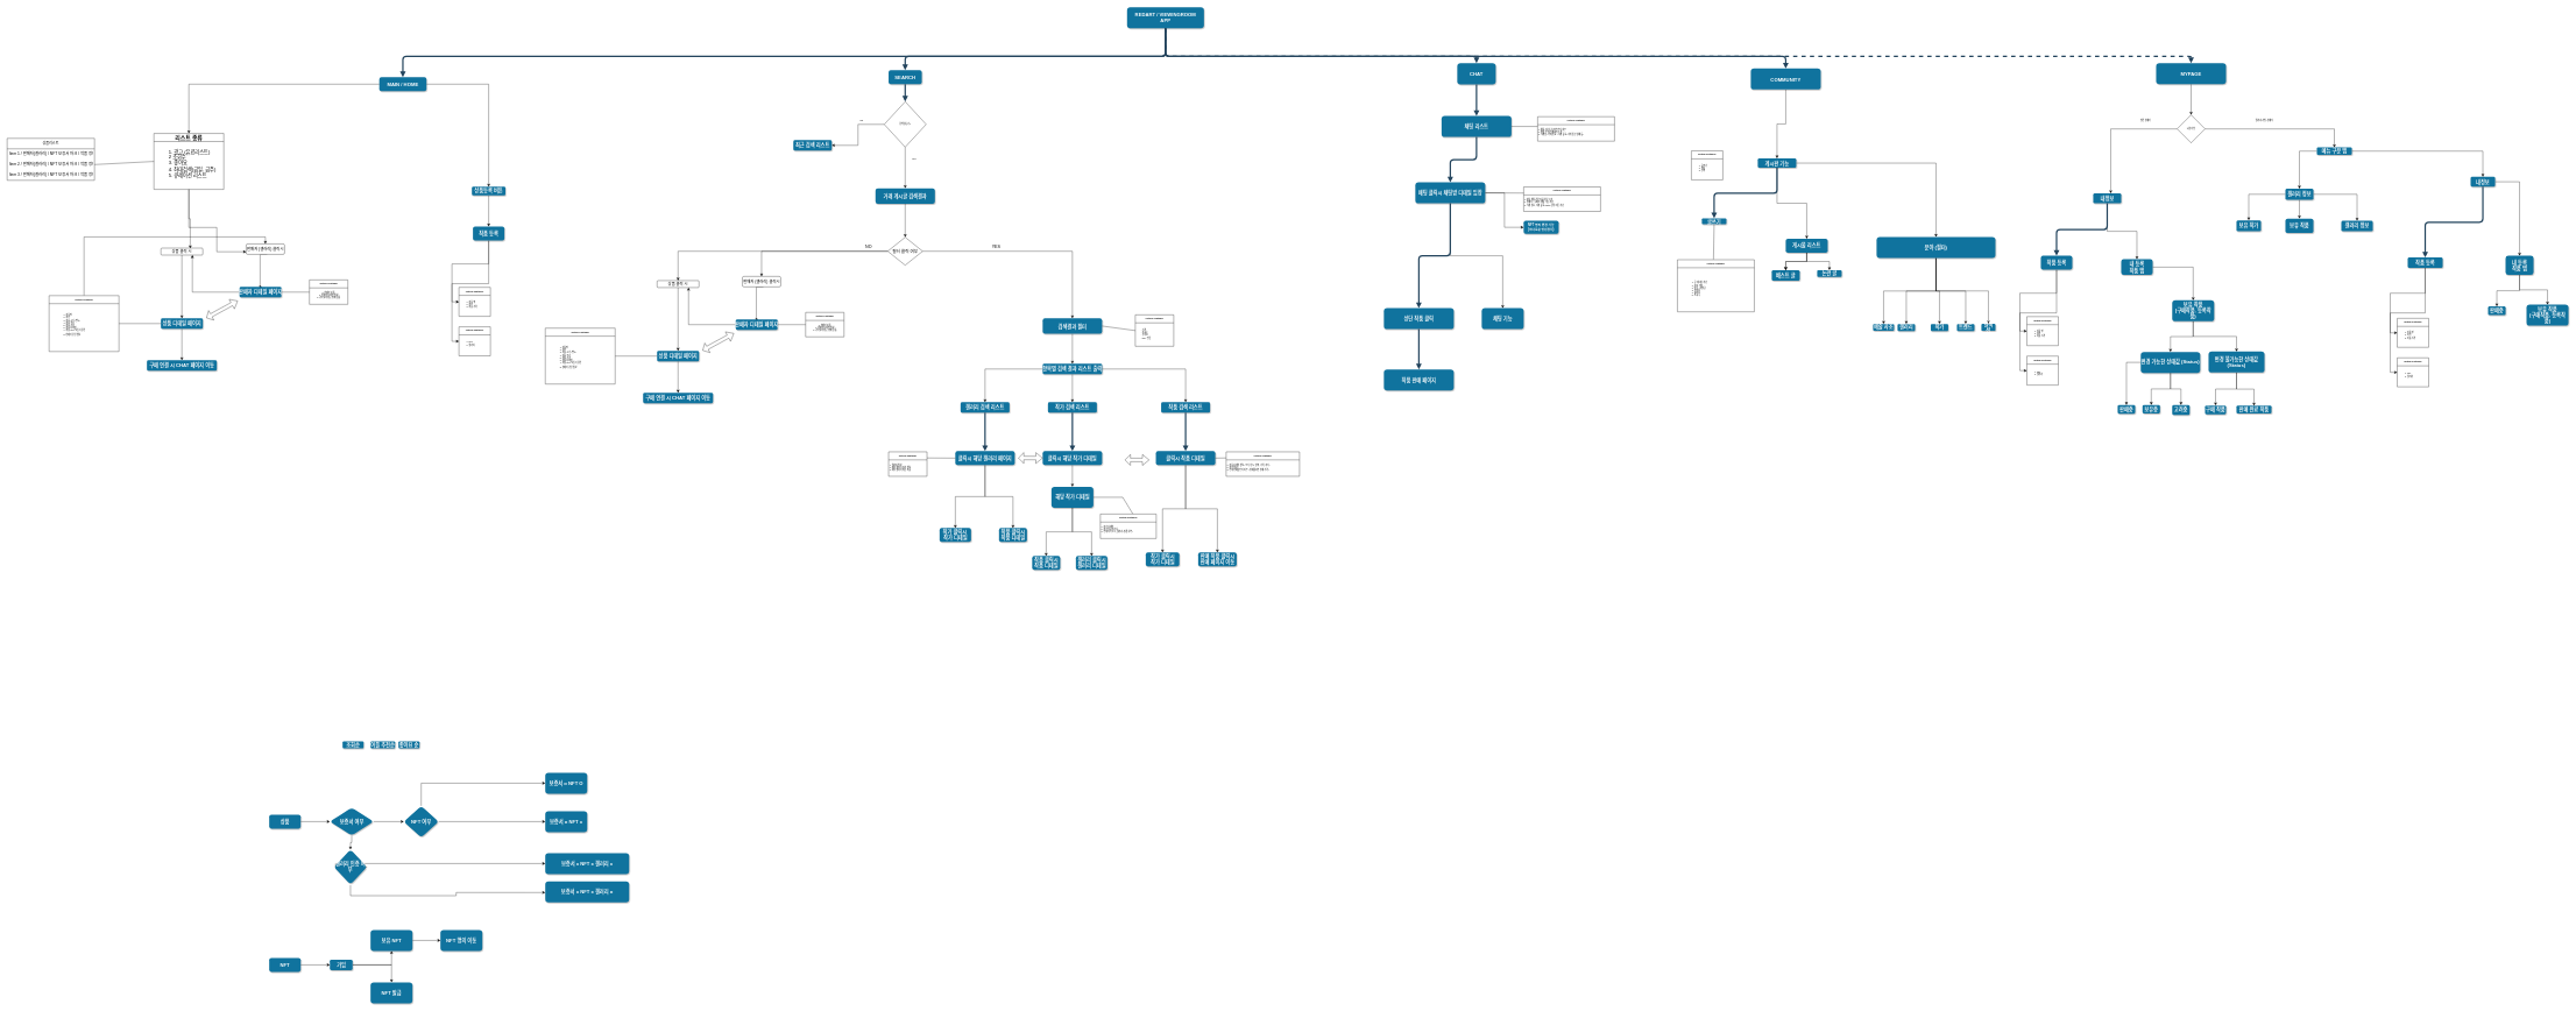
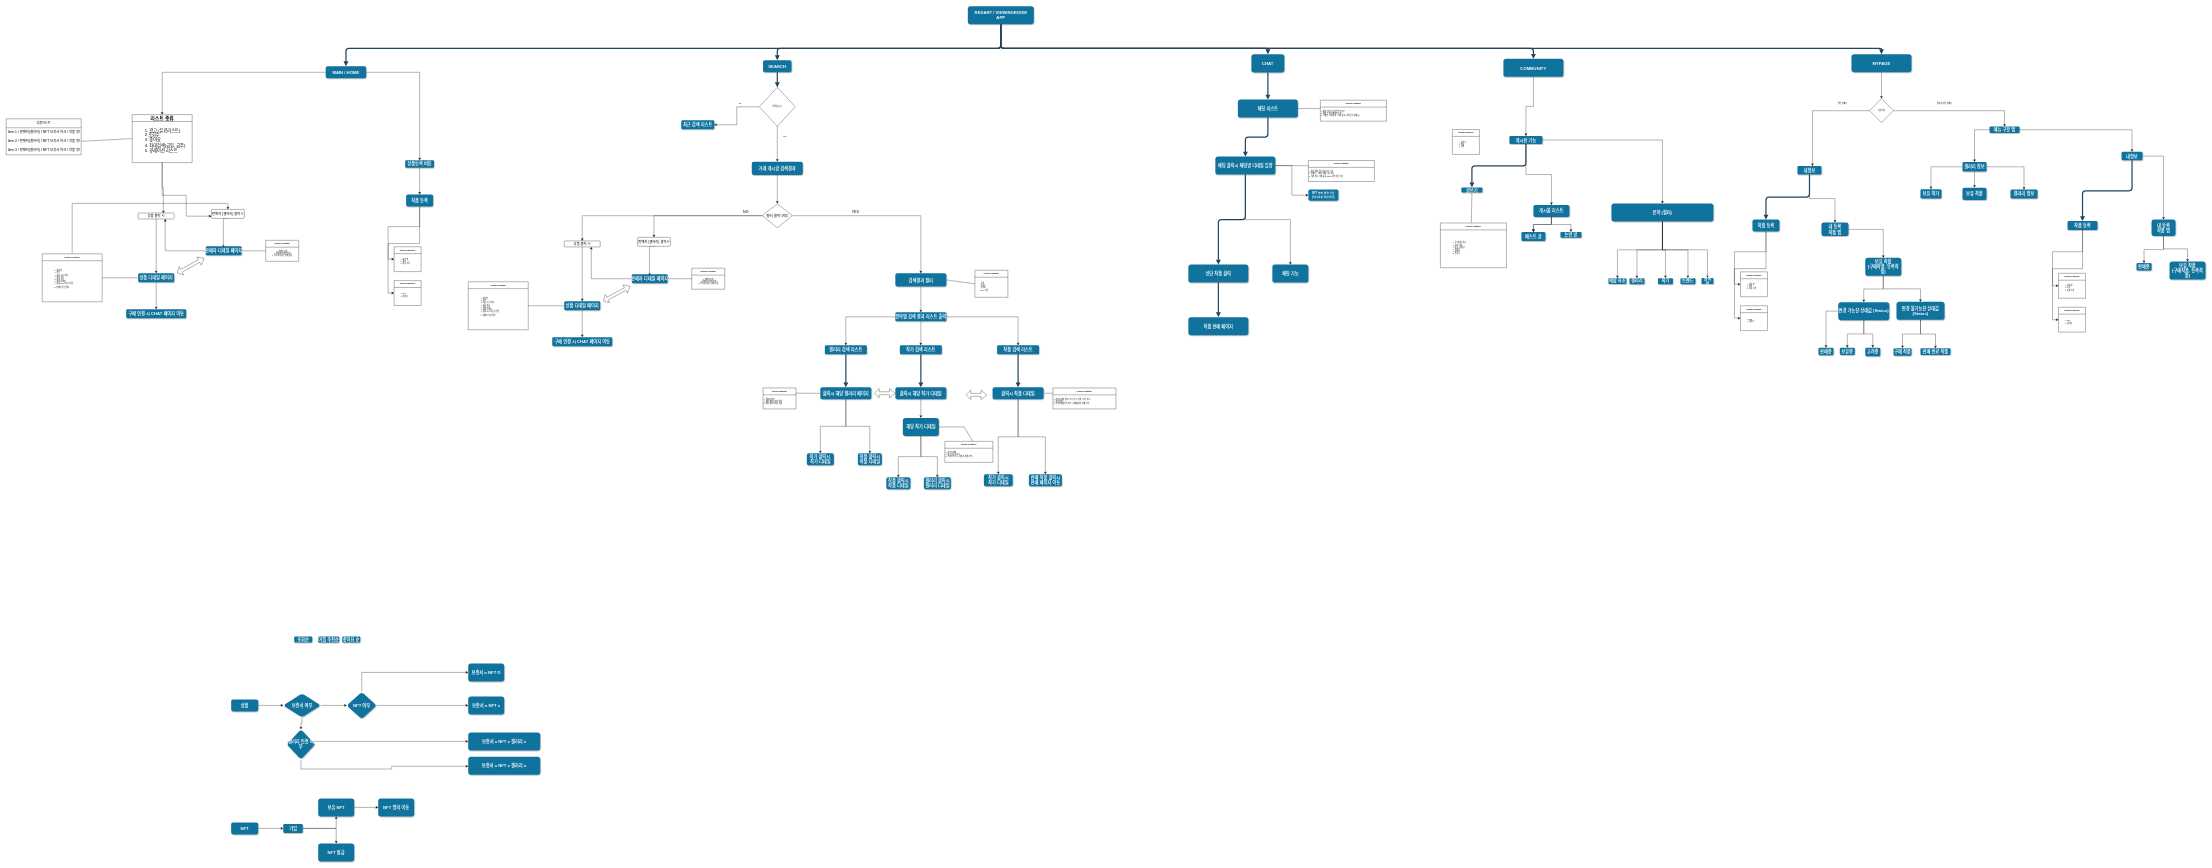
- <mxCell id="52" value="" style="edgeStyle=elbowEdgeStyle;elbow=vertical;strokeWidth=4;endArrow=block;endFill=1;fontStyle=1;strokeColor=#23445D;entryX=0.5;entryY=0;entryDx=0;entryDy=0;exitX=0.5;exitY=1;exitDx=0;exitDy=0;dashed=1;" parent="1" source="2" target="45" edge="1"><mxGeometry x="445" y="15.5" width="100" height="100" as="geometry"><mxPoint x="3610" y="30" as="sourcePoint" /><mxPoint x="4015" y="130" as="targetPoint" /><Array as="points"><mxPoint x="3670" y="160" /><mxPoint x="3815" y="395.5" /></Array></mxGeometry></mxCell>
+ <mxCell id="52" value="" style="edgeStyle=elbowEdgeStyle;elbow=vertical;strokeWidth=4;endArrow=block;endFill=1;fontStyle=1;strokeColor=#23445D;entryX=0.5;entryY=0;entryDx=0;entryDy=0;exitX=0.5;exitY=1;exitDx=0;exitDy=0;" parent="1" source="2" target="45" edge="1"><mxGeometry x="445" y="15.5" width="100" height="100" as="geometry"><mxPoint x="3610" y="30" as="sourcePoint" /><mxPoint x="4015" y="130" as="targetPoint" /><Array as="points"><mxPoint x="3670" y="160" /><mxPoint x="3815" y="395.5" /></Array></mxGeometry></mxCell>
